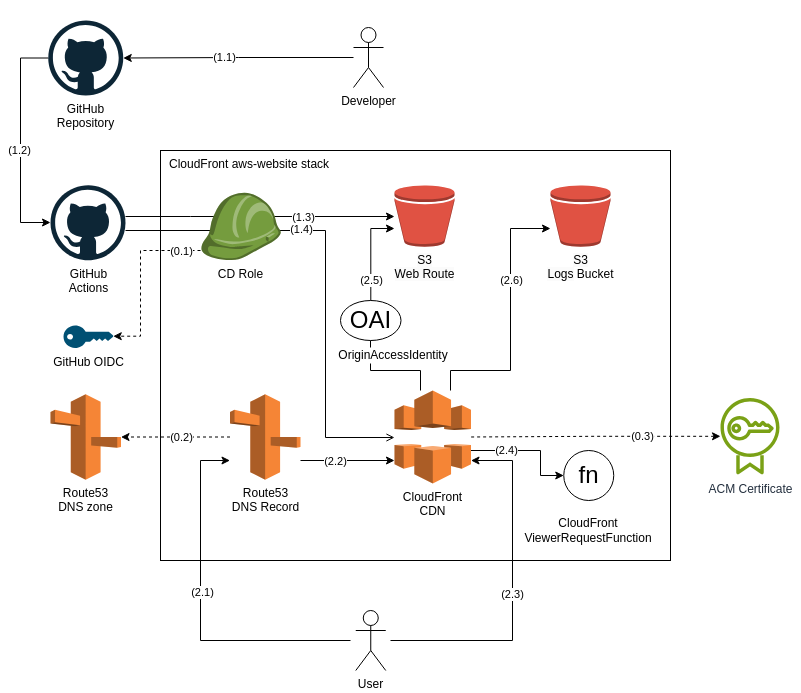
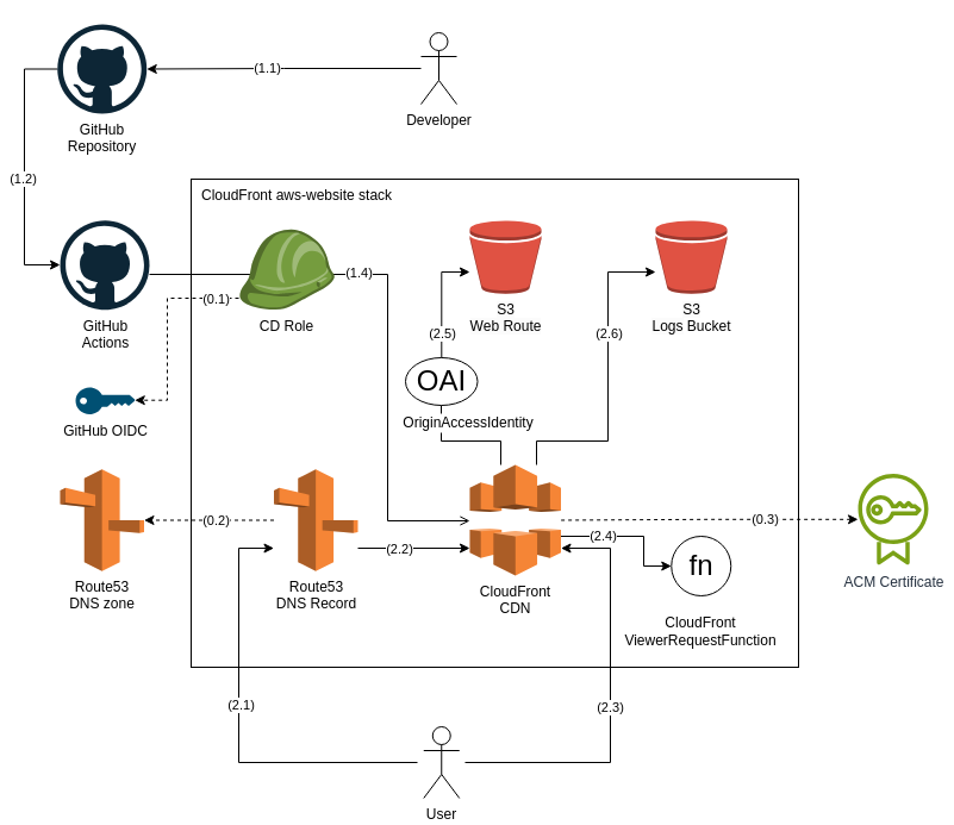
- <mxCell id="3" style="edgeStyle=orthogonalEdgeStyle;rounded=0;orthogonalLoop=1;jettySize=auto;html=1;" parent="1" source="7" target="46" edge="1"><mxGeometry relative="1" as="geometry"><mxPoint x="394" y="210" as="targetPoint" /><Array as="points"><mxPoint x="190" y="216" /><mxPoint x="190" y="216" /></Array></mxGeometry></mxCell>
- <mxCell id="4" value="(1.3)" style="edgeLabel;html=1;align=center;verticalAlign=middle;resizable=0;points=[];" parent="3" vertex="1" connectable="0"><mxGeometry x="0.48" relative="1" as="geometry"><mxPoint x="-22" as="offset" /></mxGeometry></mxCell>
